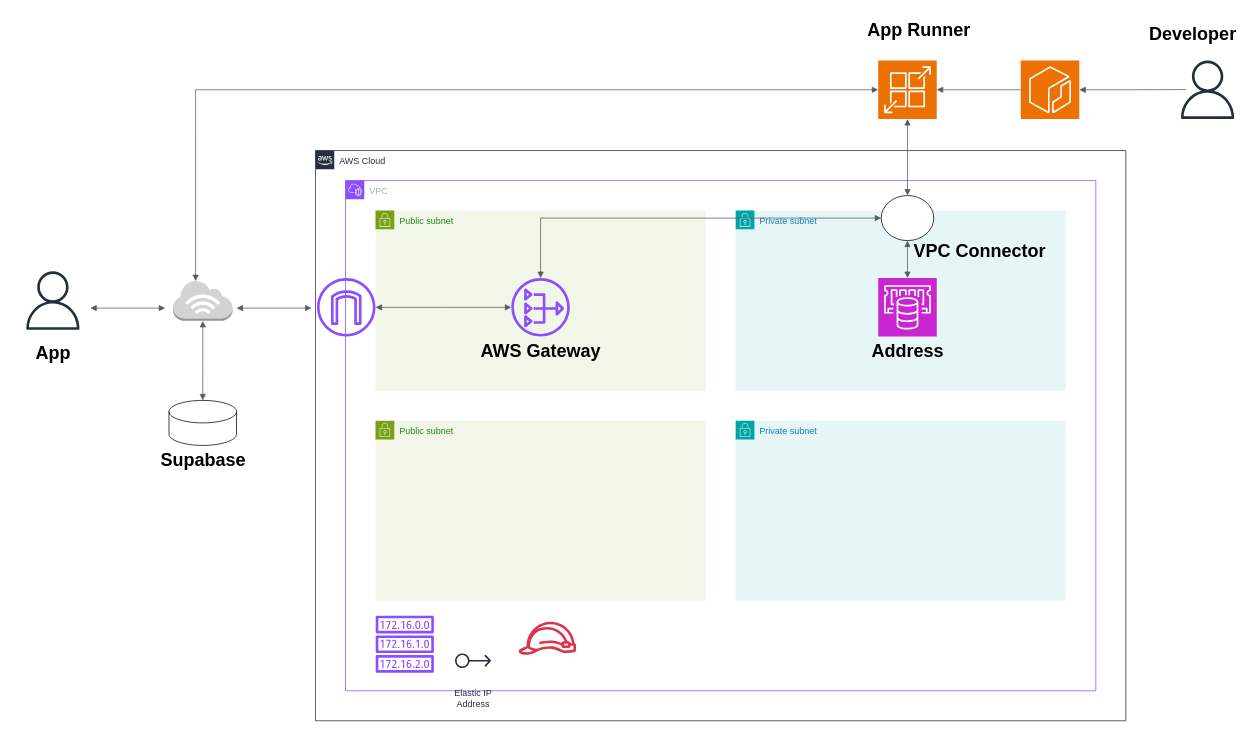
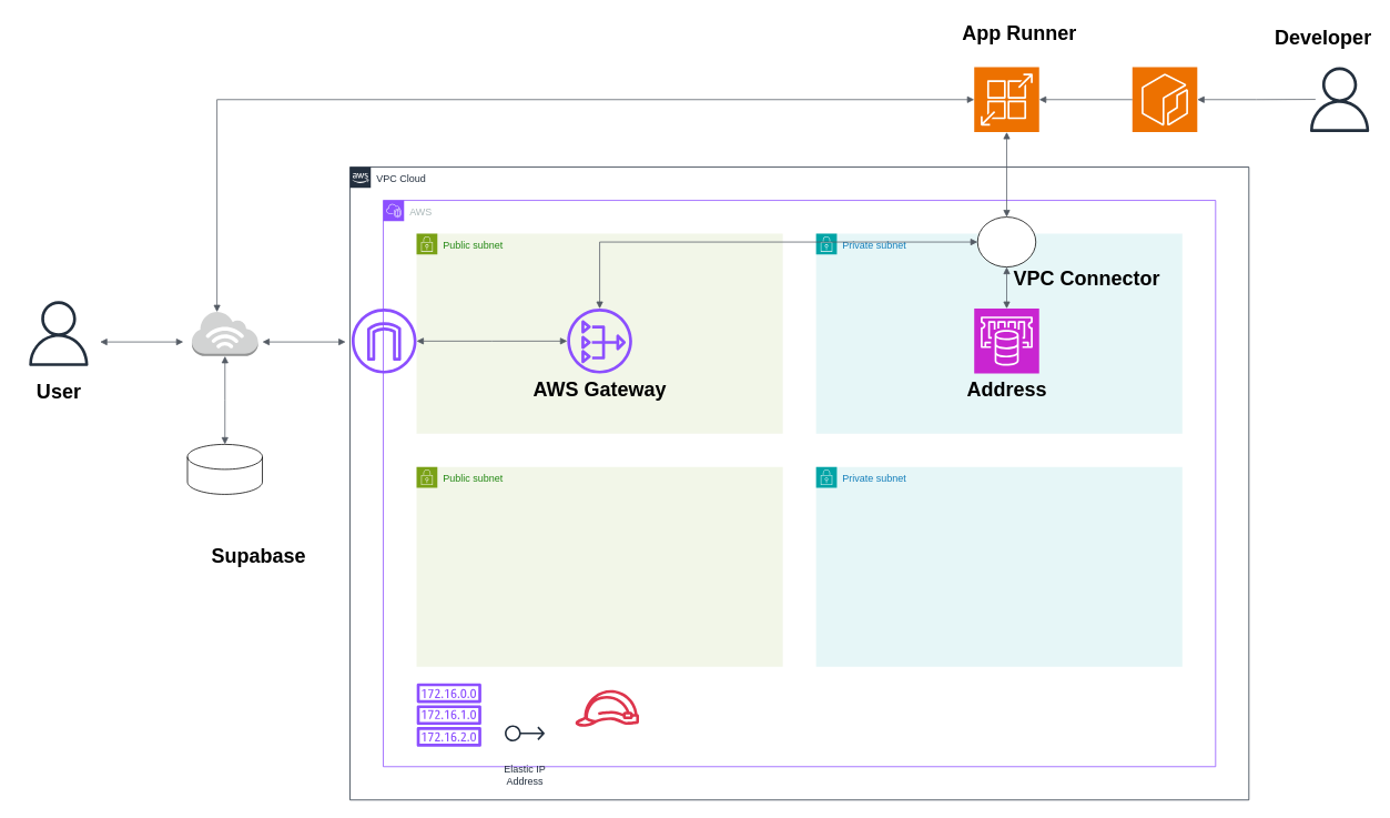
- <mxCell id="2" value="AWS Cloud" style="points=[[0,0],[0.25,0],[0.5,0],[0.75,0],[1,0],[1,0.25],[1,0.5],[1,0.75],[1,1],[0.75,1],[0.5,1],[0.25,1],[0,1],[0,0.75],[0,0.5],[0,0.25]];outlineConnect=0;gradientColor=none;html=1;whiteSpace=wrap;fontSize=12;fontStyle=0;shape=mxgraph.aws4.group;grIcon=mxgraph.aws4.group_aws_cloud_alt;strokeColor=#232F3E;fillColor=none;verticalAlign=top;align=left;spacingLeft=30;fontColor=#232F3E;dashed=0;labelBackgroundColor=#ffffff;container=1;pointerEvents=0;collapsible=0;recursiveResize=0;" parent="1" vertex="1"><mxGeometry x="420" y="200" width="1080" height="760" as="geometry" /></mxCell>
+ <mxCell id="2" value="VPC Cloud" style="points=[[0,0],[0.25,0],[0.5,0],[0.75,0],[1,0],[1,0.25],[1,0.5],[1,0.75],[1,1],[0.75,1],[0.5,1],[0.25,1],[0,1],[0,0.75],[0,0.5],[0,0.25]];outlineConnect=0;gradientColor=none;html=1;whiteSpace=wrap;fontSize=12;fontStyle=0;shape=mxgraph.aws4.group;grIcon=mxgraph.aws4.group_aws_cloud_alt;strokeColor=#232F3E;fillColor=none;verticalAlign=top;align=left;spacingLeft=30;fontColor=#232F3E;dashed=0;labelBackgroundColor=#ffffff;container=1;pointerEvents=0;collapsible=0;recursiveResize=0;" parent="1" vertex="1"><mxGeometry x="420" y="200" width="1080" height="760" as="geometry" /></mxCell>
- <mxCell id="3" value="VPC" style="points=[[0,0],[0.25,0],[0.5,0],[0.75,0],[1,0],[1,0.25],[1,0.5],[1,0.75],[1,1],[0.75,1],[0.5,1],[0.25,1],[0,1],[0,0.75],[0,0.5],[0,0.25]];outlineConnect=0;gradientColor=none;html=1;whiteSpace=wrap;fontSize=12;fontStyle=0;container=1;pointerEvents=0;collapsible=0;recursiveResize=0;shape=mxgraph.aws4.group;grIcon=mxgraph.aws4.group_vpc2;strokeColor=#8C4FFF;fillColor=none;verticalAlign=top;align=left;spacingLeft=30;fontColor=#AAB7B8;dashed=0;" parent="1" vertex="1"><mxGeometry x="460" y="240" width="1000" height="680" as="geometry" /></mxCell>
+ <mxCell id="3" value="AWS" style="points=[[0,0],[0.25,0],[0.5,0],[0.75,0],[1,0],[1,0.25],[1,0.5],[1,0.75],[1,1],[0.75,1],[0.5,1],[0.25,1],[0,1],[0,0.75],[0,0.5],[0,0.25]];outlineConnect=0;gradientColor=none;html=1;whiteSpace=wrap;fontSize=12;fontStyle=0;container=1;pointerEvents=0;collapsible=0;recursiveResize=0;shape=mxgraph.aws4.group;grIcon=mxgraph.aws4.group_vpc2;strokeColor=#8C4FFF;fillColor=none;verticalAlign=top;align=left;spacingLeft=30;fontColor=#AAB7B8;dashed=0;" parent="1" vertex="1"><mxGeometry x="460" y="240" width="1000" height="680" as="geometry" /></mxCell>
- <mxCell id="26" value="App" style="text;strokeColor=none;fillColor=none;html=1;fontSize=24;fontStyle=1;verticalAlign=middle;align=center;" parent="1" vertex="1"><mxGeometry x="20" y="450" width="100" height="40" as="geometry" /></mxCell>
+ <mxCell id="26" value="User" style="text;strokeColor=none;fillColor=none;html=1;fontSize=24;fontStyle=1;verticalAlign=middle;align=center;" parent="1" vertex="1"><mxGeometry x="20" y="450" width="100" height="40" as="geometry" /></mxCell>
- <mxCell id="30" value="Supabase" style="text;strokeColor=none;fillColor=none;html=1;fontSize=24;fontStyle=1;verticalAlign=middle;align=center;" parent="1" vertex="1"><mxGeometry x="219.75" y="593" width="100" height="40" as="geometry" /></mxCell>
+ <mxCell id="30" value="Supabase" style="text;strokeColor=none;fillColor=none;html=1;fontSize=24;fontStyle=1;verticalAlign=middle;align=center;" parent="1" vertex="1"><mxGeometry x="259.75" y="648" width="100" height="40" as="geometry" /></mxCell>
